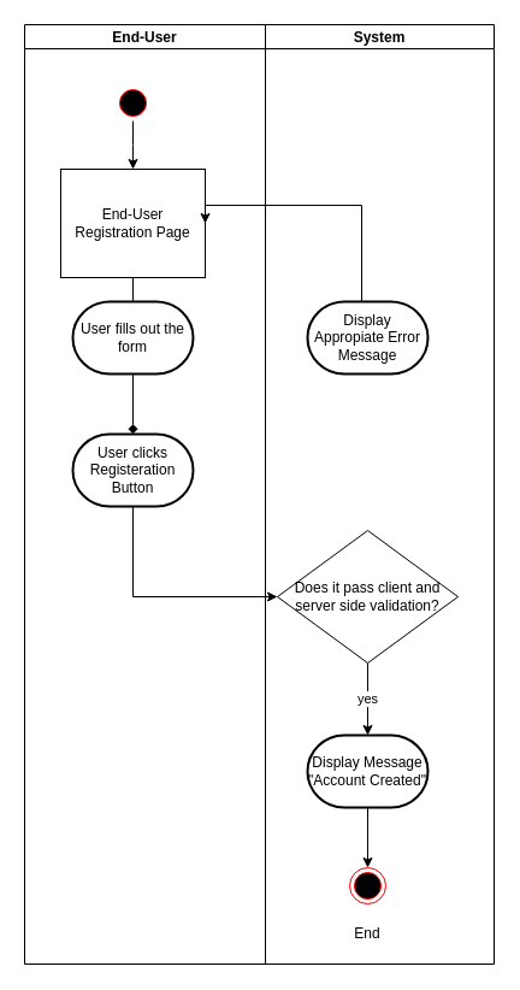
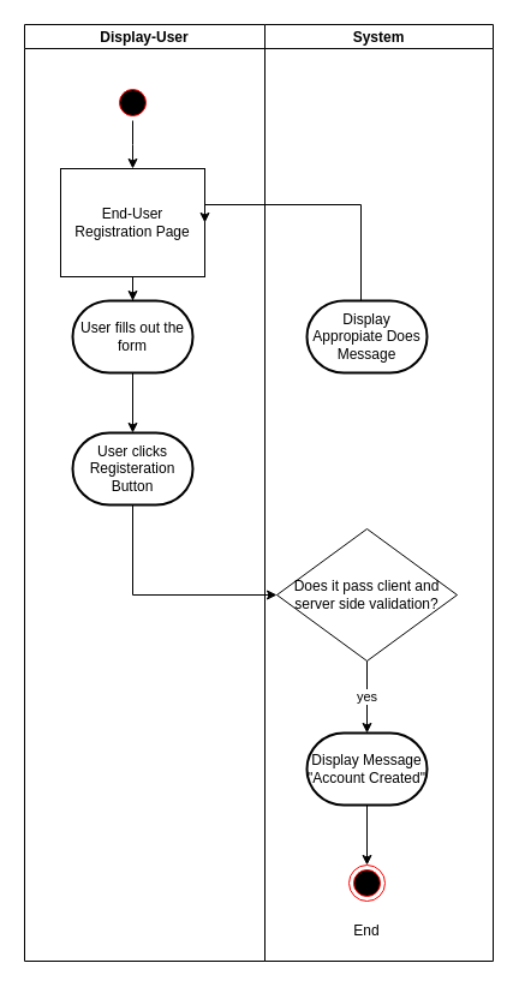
- <mxCell id="2" value="End-User" style="swimlane;startSize=20;" parent="1" vertex="1"><mxGeometry x="20" y="20" width="200" height="780" as="geometry" /></mxCell>
+ <mxCell id="2" value="Display-User" style="swimlane;startSize=20;" parent="1" vertex="1"><mxGeometry x="20" y="20" width="200" height="780" as="geometry" /></mxCell>
- <mxCell id="6" style="edgeStyle=orthogonalEdgeStyle;rounded=0;orthogonalLoop=1;jettySize=auto;html=1;endArrow=none;" parent="2" source="7" target="3" edge="1"><mxGeometry relative="1" as="geometry" /></mxCell>
+ <mxCell id="6" style="edgeStyle=orthogonalEdgeStyle;rounded=0;orthogonalLoop=1;jettySize=auto;html=1;" parent="2" source="7" target="3" edge="1"><mxGeometry relative="1" as="geometry" /></mxCell>
- <mxCell id="17" value="Display Appropiate Error Message" style="strokeWidth=2;html=1;shape=mxgraph.flowchart.terminator;whiteSpace=wrap;" parent="10" vertex="1"><mxGeometry x="35" y="230" width="100" height="60" as="geometry" /></mxCell>
+ <mxCell id="17" value="Display Appropiate Does Message" style="strokeWidth=2;html=1;shape=mxgraph.flowchart.terminator;whiteSpace=wrap;" parent="10" vertex="1"><mxGeometry x="35" y="230" width="100" height="60" as="geometry" /></mxCell>
- <mxCell id="9" style="edgeStyle=orthogonalEdgeStyle;rounded=0;orthogonalLoop=1;jettySize=auto;html=1;exitX=0.5;exitY=1;exitDx=0;exitDy=0;exitPerimeter=0;entryX=0.5;entryY=0;entryDx=0;entryDy=0;entryPerimeter=0;endArrow=diamond;" parent="2" source="3" target="8" edge="1"><mxGeometry relative="1" as="geometry"><mxPoint x="440.238" y="180" as="targetPoint" /></mxGeometry></mxCell>
+ <mxCell id="9" style="edgeStyle=orthogonalEdgeStyle;rounded=0;orthogonalLoop=1;jettySize=auto;html=1;exitX=0.5;exitY=1;exitDx=0;exitDy=0;exitPerimeter=0;entryX=0.5;entryY=0;entryDx=0;entryDy=0;entryPerimeter=0;" parent="2" source="3" target="8" edge="1"><mxGeometry relative="1" as="geometry"><mxPoint x="440.238" y="180" as="targetPoint" /></mxGeometry></mxCell>
